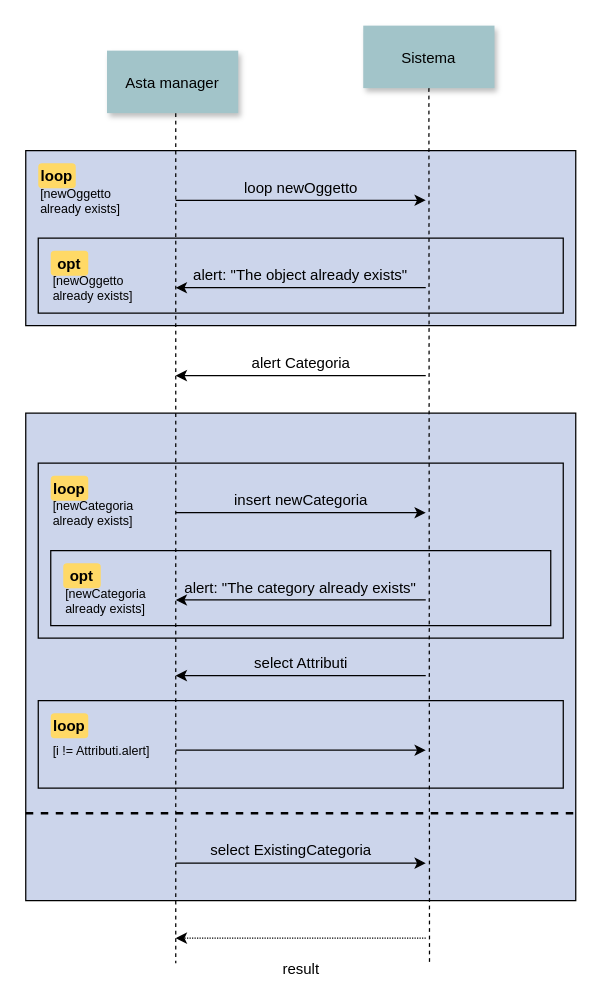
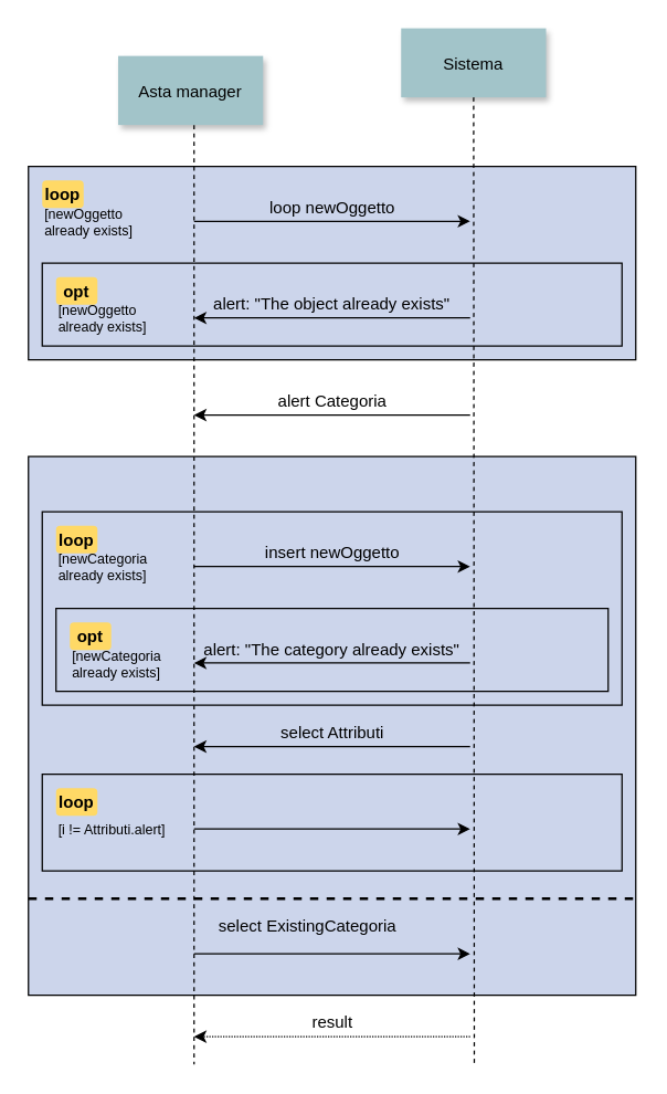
- <mxCell id="20" value="insert newCategoria" style="text;html=1;strokeColor=none;fillColor=none;align=center;verticalAlign=middle;whiteSpace=wrap;rounded=0;" parent="1" vertex="1"><mxGeometry x="177.5" y="390" width="125" height="20" as="geometry" /></mxCell>
+ <mxCell id="20" value="insert newOggetto" style="text;html=1;strokeColor=none;fillColor=none;align=center;verticalAlign=middle;whiteSpace=wrap;rounded=0;" parent="1" vertex="1"><mxGeometry x="177.5" y="390" width="125" height="20" as="geometry" /></mxCell>
- <mxCell id="24" value="select ExistingCategoria" style="text;html=1;strokeColor=none;fillColor=none;align=center;verticalAlign=middle;whiteSpace=wrap;rounded=0;" parent="1" vertex="1"><mxGeometry x="166.25" y="670" width="132.5" height="20" as="geometry" /></mxCell>
+ <mxCell id="24" value="select ExistingCategoria" style="text;html=1;strokeColor=none;fillColor=none;align=center;verticalAlign=middle;whiteSpace=wrap;rounded=0;" parent="1" vertex="1"><mxGeometry x="156.25" y="660" width="132.5" height="20" as="geometry" /></mxCell>
- <mxCell id="28" value="result" style="text;html=1;strokeColor=none;fillColor=none;align=center;verticalAlign=middle;whiteSpace=wrap;rounded=0;" parent="1" vertex="1"><mxGeometry x="177.5" y="765" width="125" height="20" as="geometry" /></mxCell>
+ <mxCell id="28" value="result" style="text;html=1;strokeColor=none;fillColor=none;align=center;verticalAlign=middle;whiteSpace=wrap;rounded=0;" parent="1" vertex="1"><mxGeometry x="177.5" y="730" width="125" height="20" as="geometry" /></mxCell>
